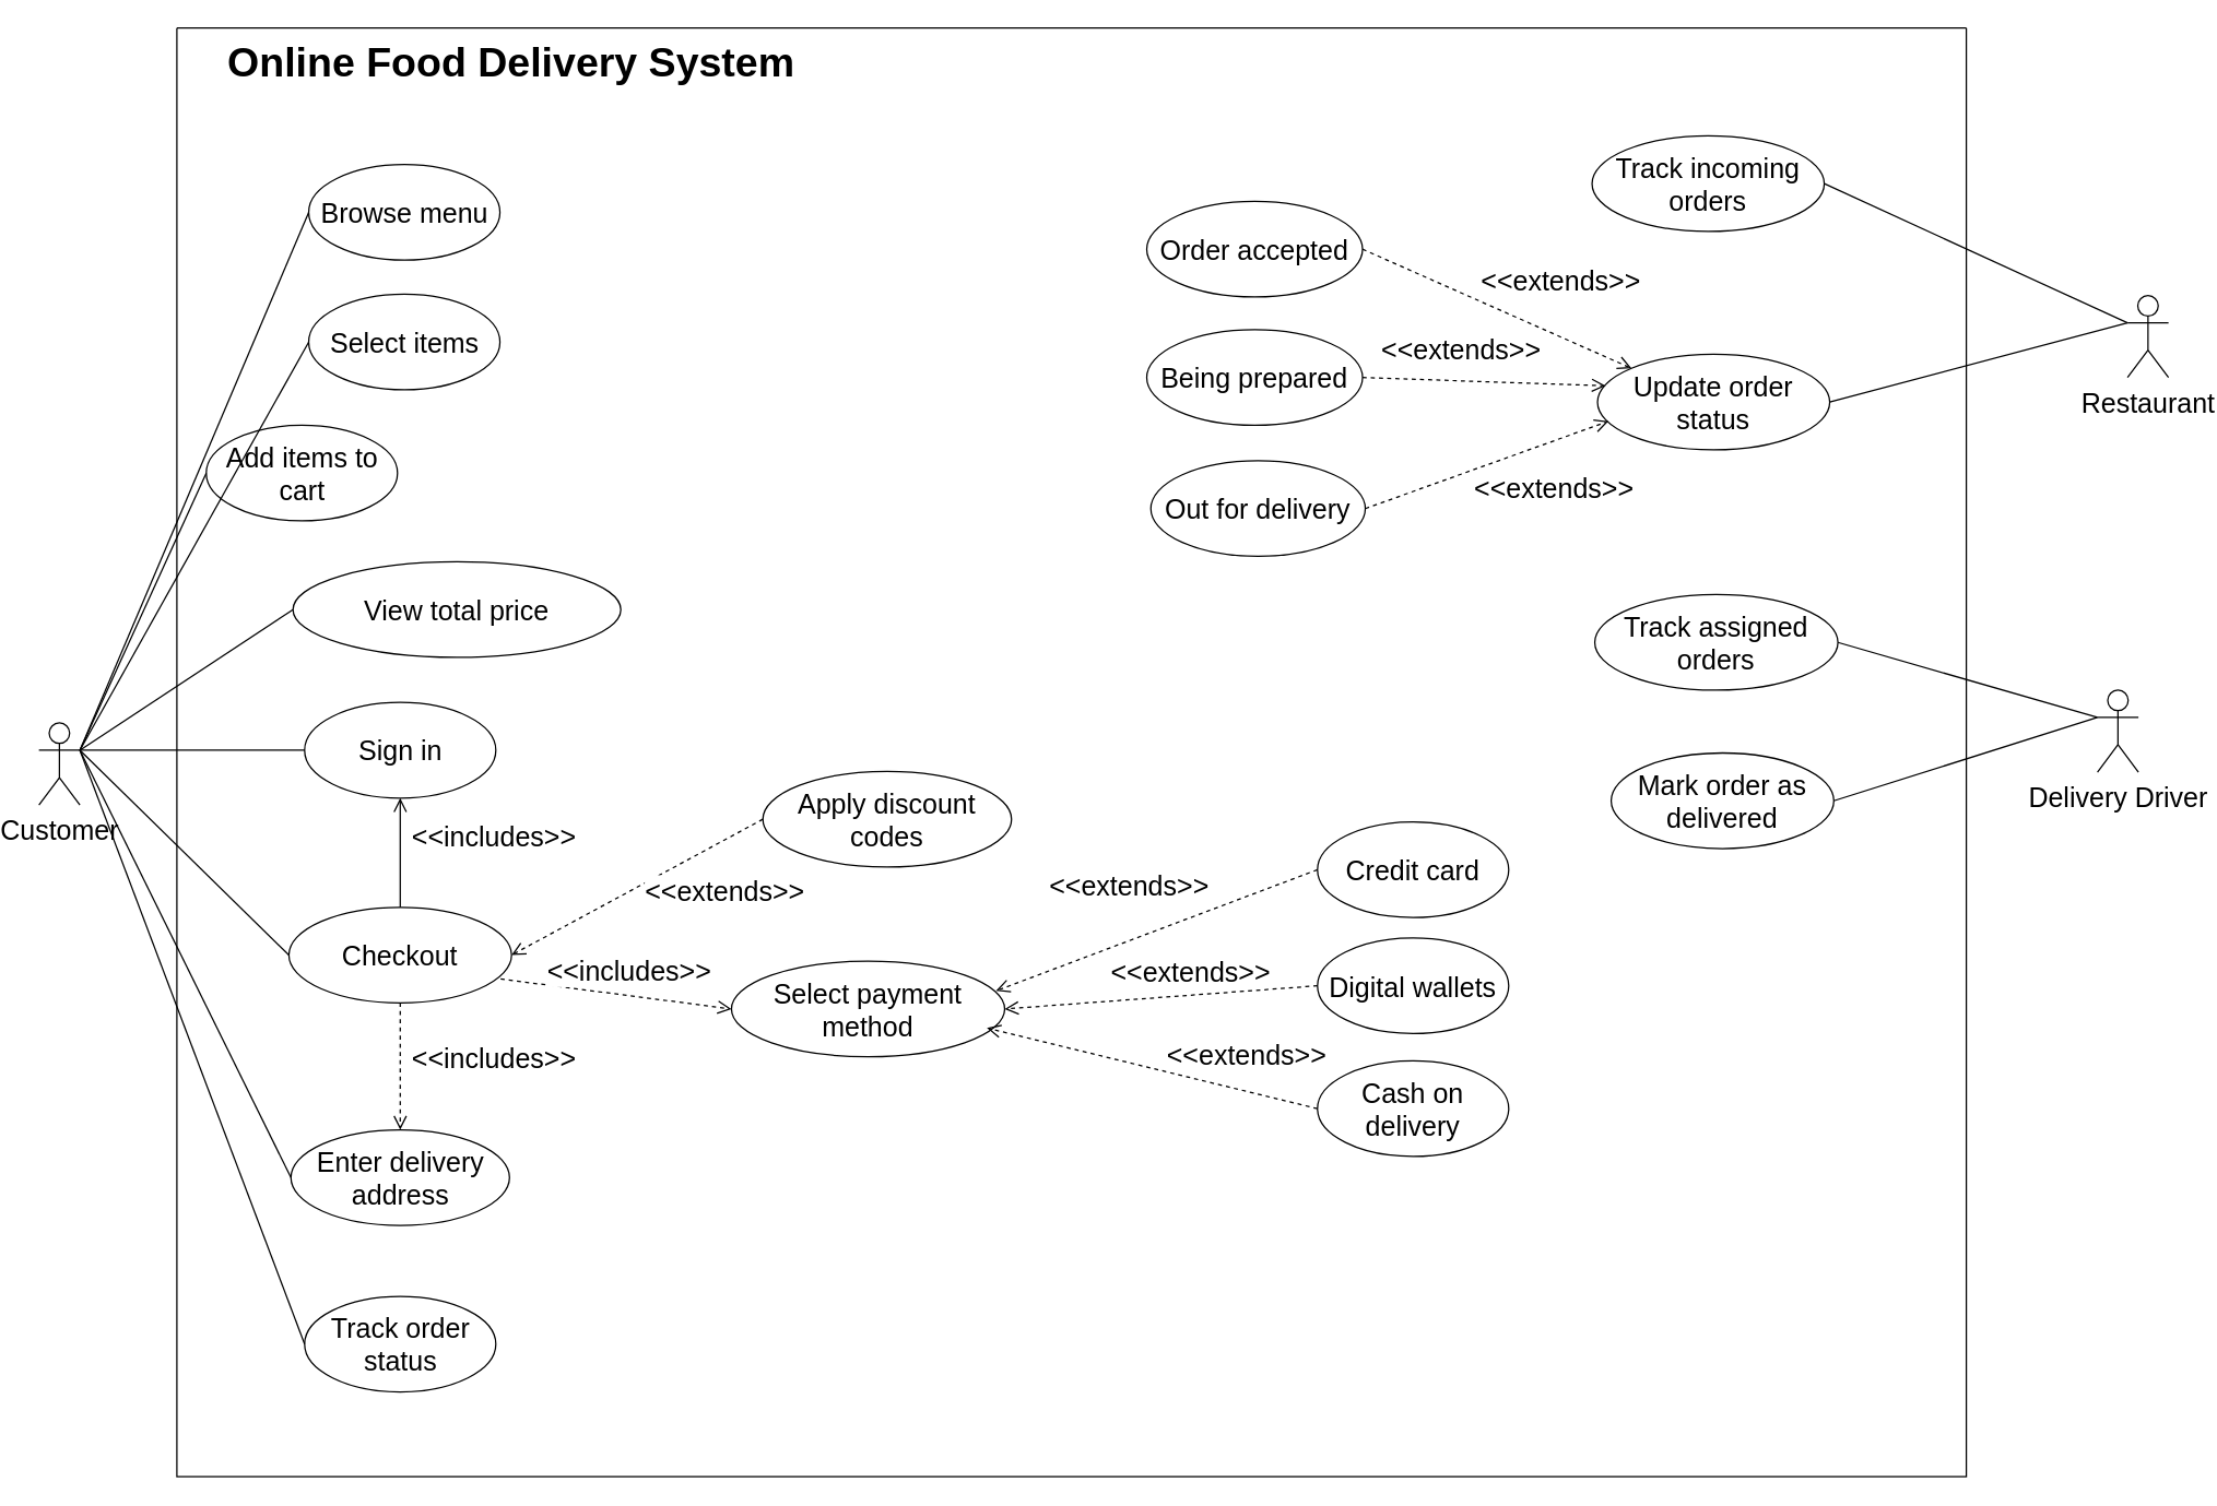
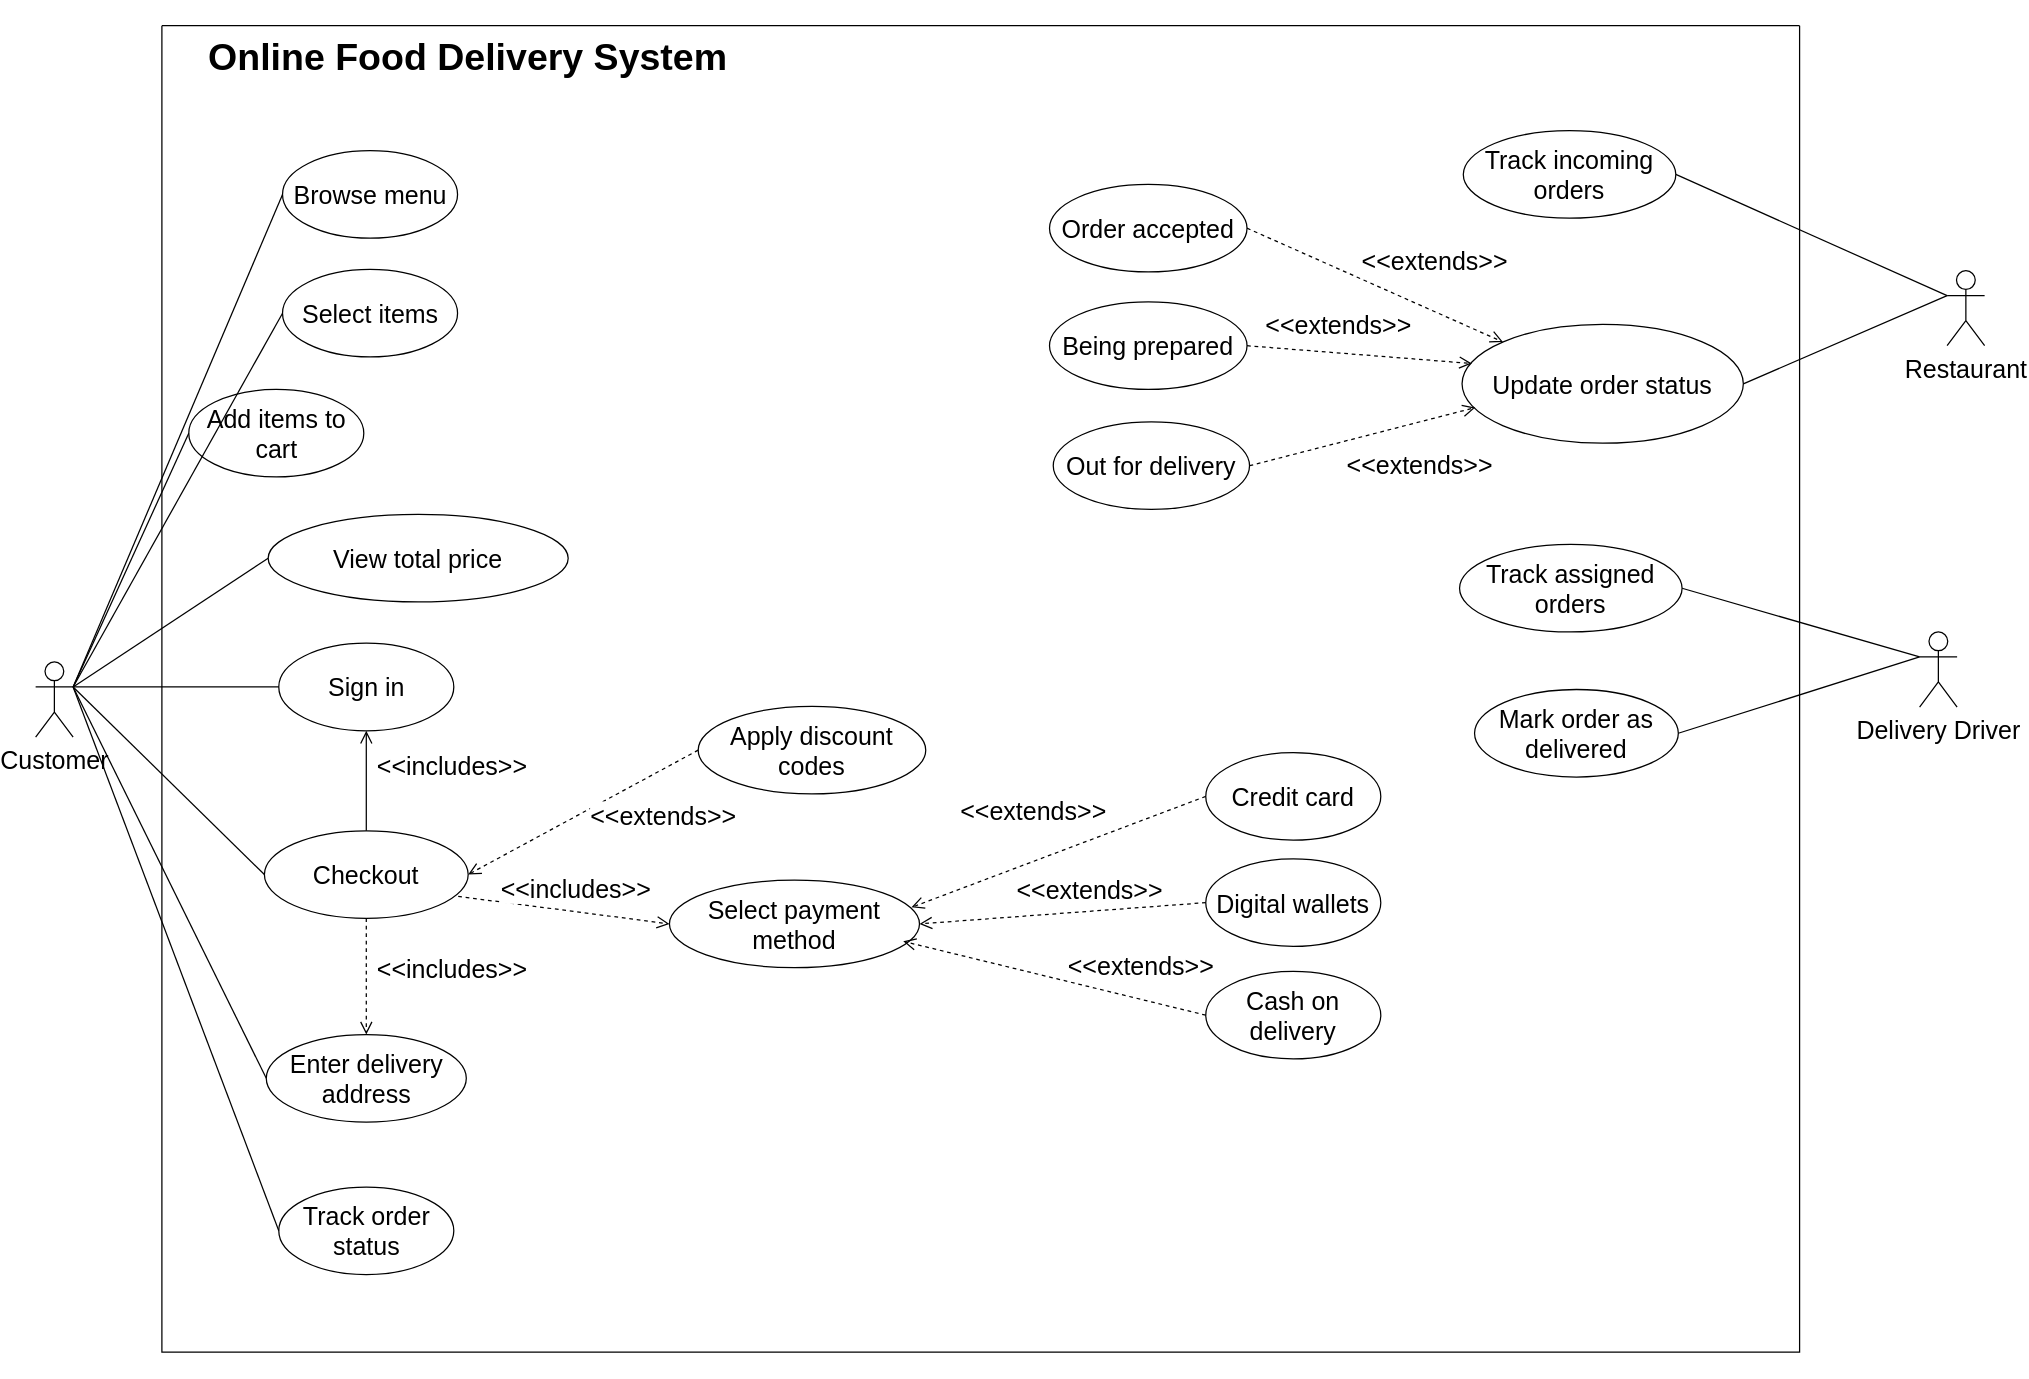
- <mxCell id="26" value="Track incoming orders" style="ellipse;whiteSpace=wrap;html=1;fontSize=20;" vertex="1" parent="3"><mxGeometry x="1036" y="79" width="170" height="70" as="geometry" /></mxCell>
+ <mxCell id="26" value="Track incoming orders" style="ellipse;whiteSpace=wrap;html=1;fontSize=20;" vertex="1" parent="3"><mxGeometry x="1041" y="84" width="170" height="70" as="geometry" /></mxCell>
- <mxCell id="27" value="Update order status" style="ellipse;whiteSpace=wrap;html=1;fontSize=20;" vertex="1" parent="3"><mxGeometry x="1040" y="239.0" width="170" height="70" as="geometry" /></mxCell>
+ <mxCell id="27" value="Update order status" style="ellipse;whiteSpace=wrap;html=1;fontSize=20;" vertex="1" parent="3"><mxGeometry x="1040" y="239.0" width="225" height="95" as="geometry" /></mxCell>
